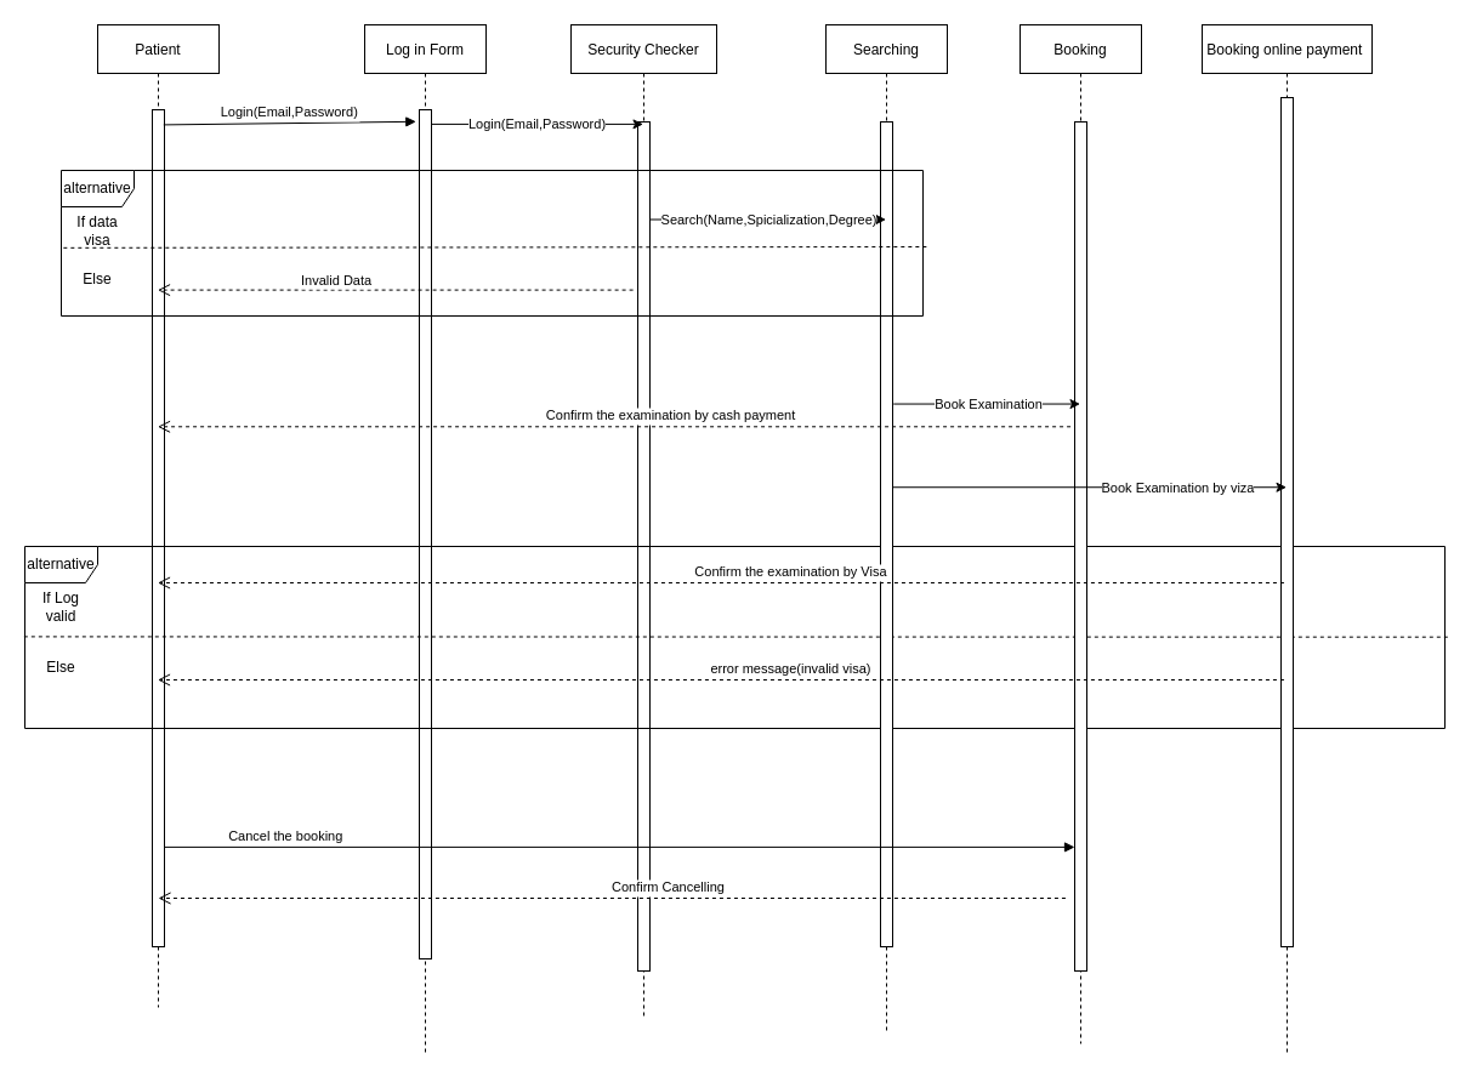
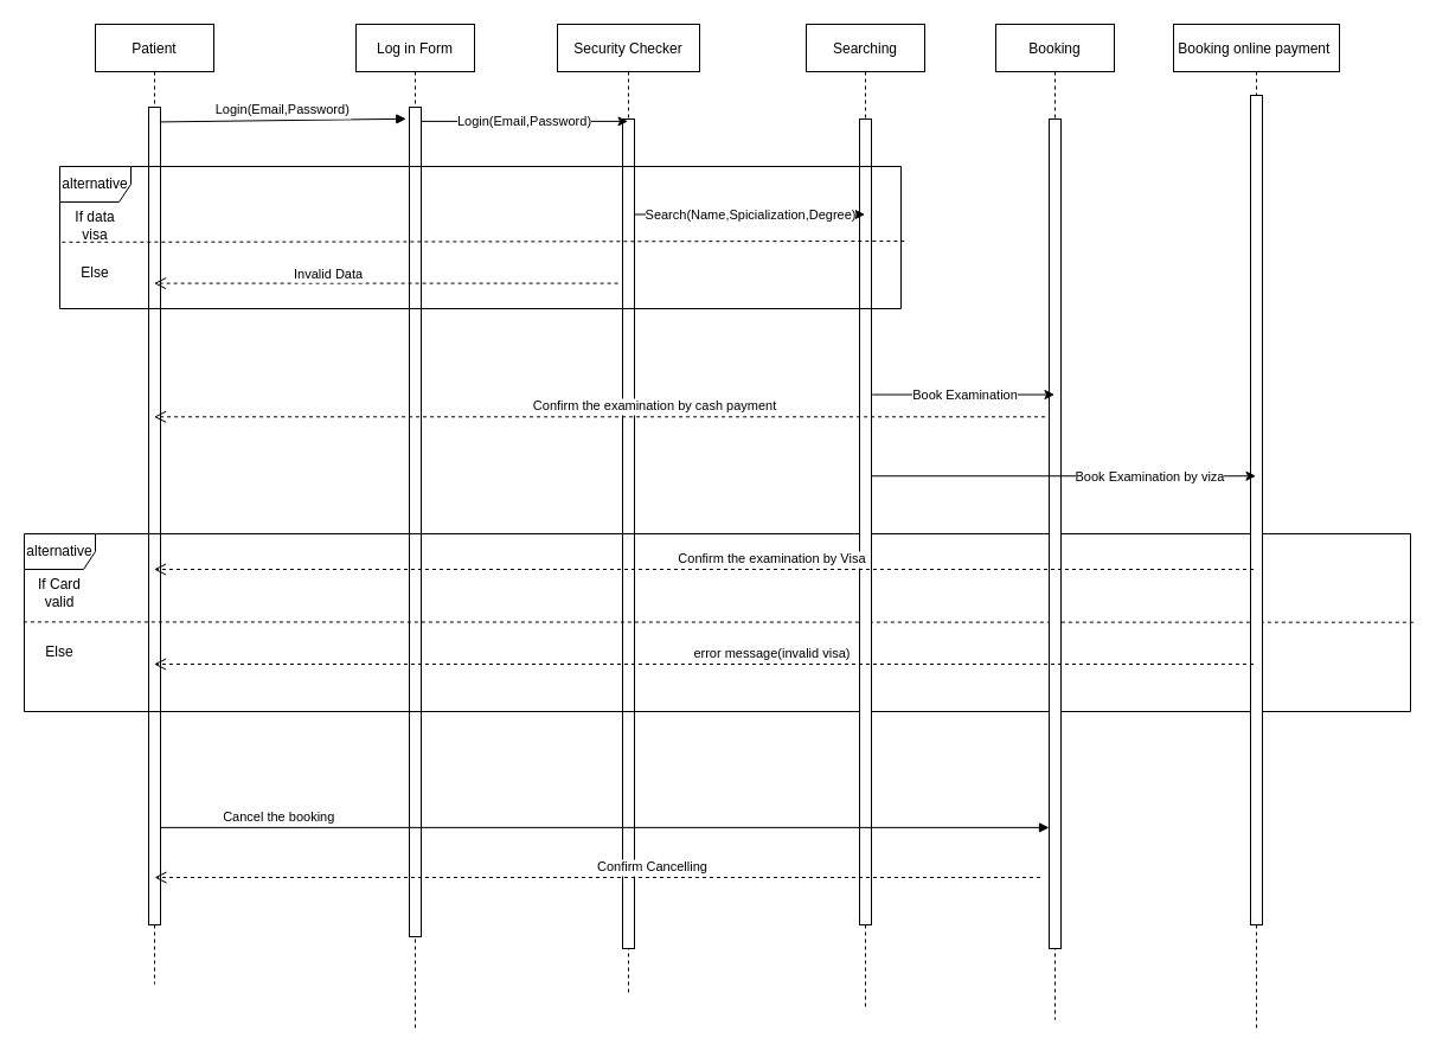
- <mxCell id="12" value="If Log valid" style="text;html=1;strokeColor=none;fillColor=none;align=center;verticalAlign=middle;whiteSpace=wrap;rounded=0;" vertex="1" parent="7"><mxGeometry x="-440" y="470" width="40" height="20" as="geometry" /></mxCell>
+ <mxCell id="12" value="If Card valid" style="text;html=1;strokeColor=none;fillColor=none;align=center;verticalAlign=middle;whiteSpace=wrap;rounded=0;" vertex="1" parent="7"><mxGeometry x="-440" y="470" width="40" height="20" as="geometry" /></mxCell>
